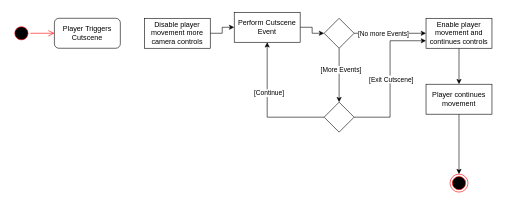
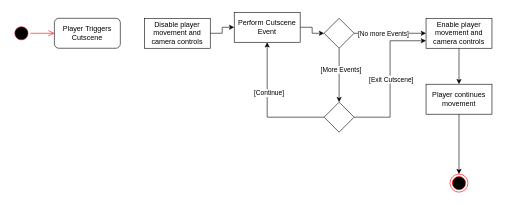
- <mxCell id="7" value="Disable player movement more camera controls" style="html=1;whiteSpace=wrap;" vertex="1" parent="1"><mxGeometry x="240" y="30" width="110" height="50" as="geometry" /></mxCell>
+ <mxCell id="7" value="Disable player movement and camera controls" style="html=1;whiteSpace=wrap;" vertex="1" parent="1"><mxGeometry x="240" y="30" width="110" height="50" as="geometry" /></mxCell>
- <mxCell id="21" value="Enable player movement and continues controls" style="html=1;whiteSpace=wrap;" vertex="1" parent="1"><mxGeometry x="710" y="30" width="110" height="50" as="geometry" /></mxCell>
+ <mxCell id="21" value="Enable player movement and camera controls" style="html=1;whiteSpace=wrap;" vertex="1" parent="1"><mxGeometry x="710" y="30" width="110" height="50" as="geometry" /></mxCell>
